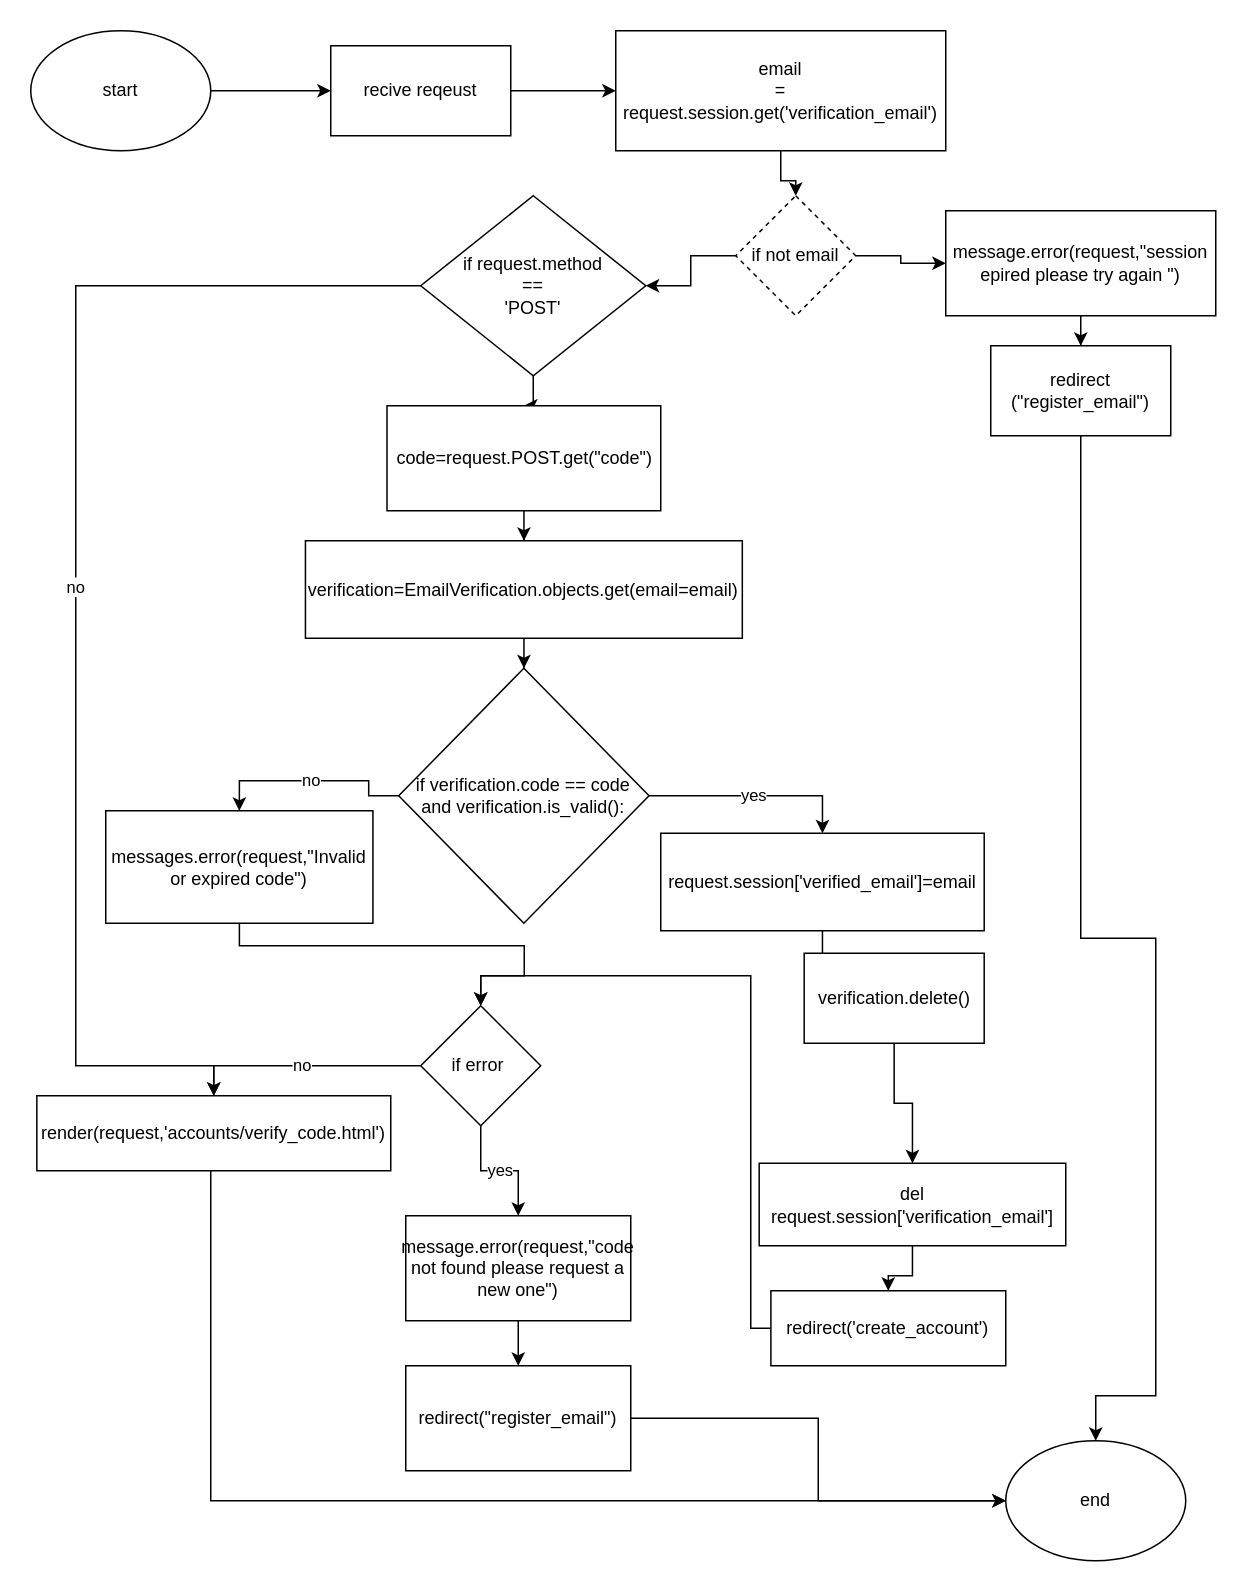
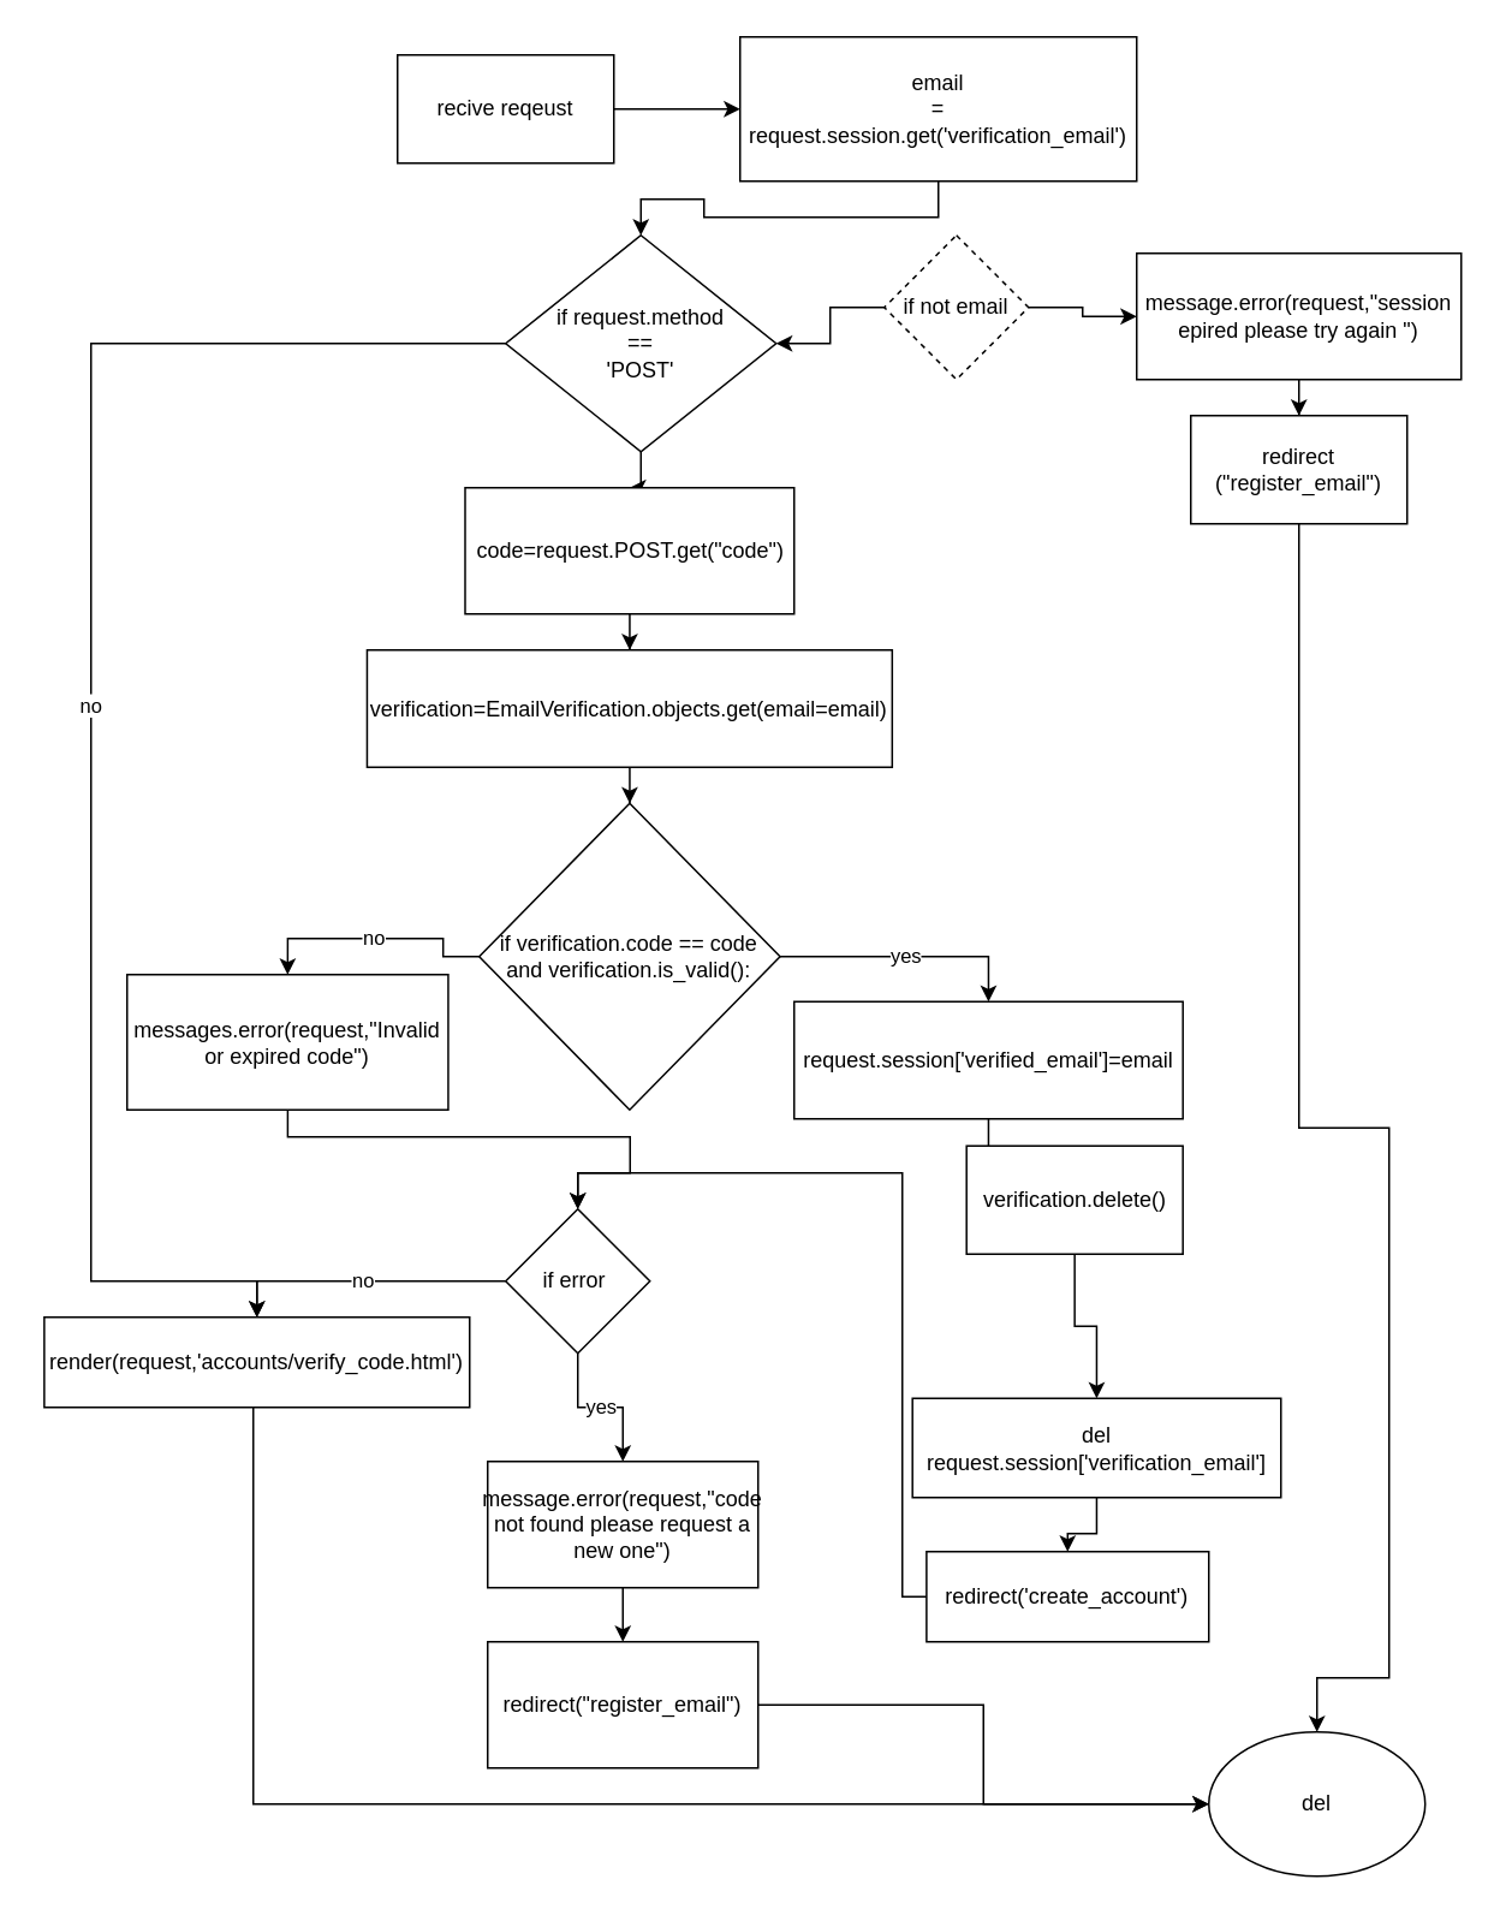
- <mxCell id="3" value="start" style="ellipse;whiteSpace=wrap;html=1;" vertex="1" parent="1"><mxGeometry x="20" y="20" width="120" height="80" as="geometry" /></mxCell>
- <mxCell id="2" value="" style="edgeStyle=orthogonalEdgeStyle;rounded=0;orthogonalLoop=1;jettySize=auto;html=1;" edge="1" parent="1" source="3" target="5"><mxGeometry relative="1" as="geometry" /></mxCell>
- <mxCell id="6" value="" style="edgeStyle=orthogonalEdgeStyle;rounded=0;orthogonalLoop=1;jettySize=auto;html=1;" edge="1" parent="1" source="7" target="10"><mxGeometry relative="1" as="geometry" /></mxCell>
+ <mxCell id="6" value="" style="edgeStyle=orthogonalEdgeStyle;rounded=0;orthogonalLoop=1;jettySize=auto;html=1;" edge="1" parent="1" source="7" target="17"><mxGeometry relative="1" as="geometry" /></mxCell>
- <mxCell id="44" value="end" style="ellipse;whiteSpace=wrap;html=1;" vertex="1" parent="1"><mxGeometry x="670" y="960" width="120" height="80" as="geometry" /></mxCell>
+ <mxCell id="44" value="del" style="ellipse;whiteSpace=wrap;html=1;" vertex="1" parent="1"><mxGeometry x="670" y="960" width="120" height="80" as="geometry" /></mxCell>
